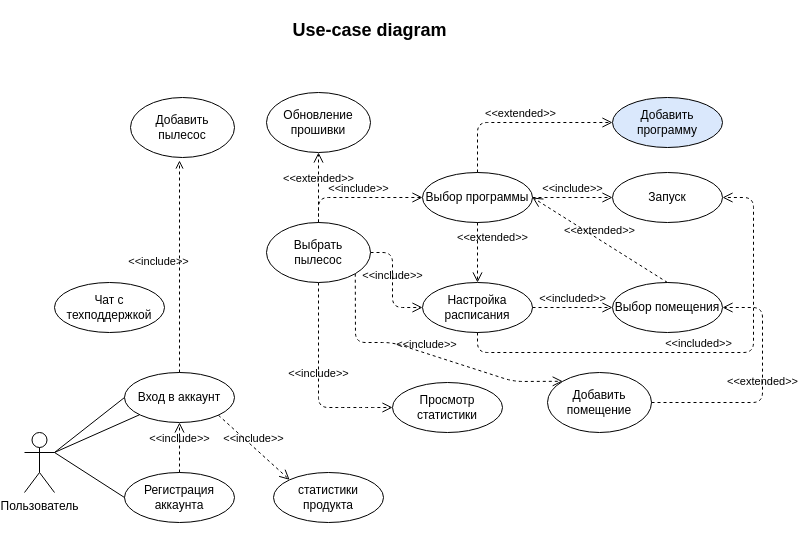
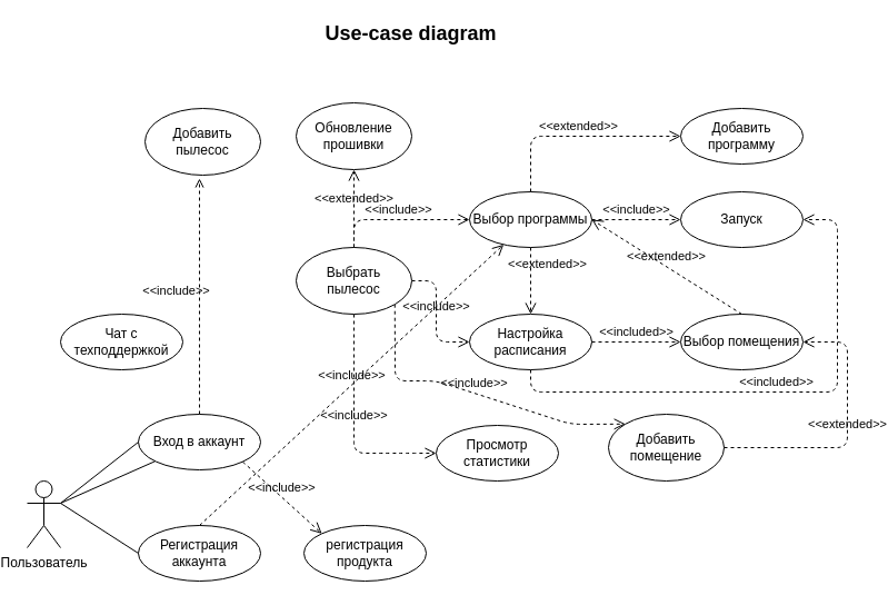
- <mxCell id="26" value="Добавить программу" style="ellipse;whiteSpace=wrap;html=1;fillColor=#dae8fc;" parent="2" vertex="1"><mxGeometry x="588" y="77" width="110" height="50" as="geometry" /></mxCell>
+ <mxCell id="26" value="Добавить программу" style="ellipse;whiteSpace=wrap;html=1;" parent="2" vertex="1"><mxGeometry x="588" y="77" width="110" height="50" as="geometry" /></mxCell>
- <mxCell id="13" value="&amp;lt;&amp;lt;include&amp;gt;&amp;gt;" style="endArrow=open;startArrow=none;endFill=0;startFill=0;endSize=8;html=1;verticalAlign=bottom;dashed=1;labelBackgroundColor=none;exitX=0.5;exitY=0;exitDx=0;exitDy=0;entryX=0.5;entryY=1;entryDx=0;entryDy=0;" parent="2" source="9" target="10" edge="1"><mxGeometry width="160" relative="1" as="geometry"><mxPoint x="250" y="382" as="sourcePoint" /><mxPoint x="410" y="382" as="targetPoint" /></mxGeometry></mxCell>
+ <mxCell id="13" value="&amp;lt;&amp;lt;include&amp;gt;&amp;gt;" style="endArrow=open;startArrow=none;endFill=0;startFill=0;endSize=8;html=1;verticalAlign=bottom;dashed=1;labelBackgroundColor=none;exitX=0.5;exitY=0;exitDx=0;exitDy=0;" parent="2" source="9" target="5" edge="1"><mxGeometry width="160" relative="1" as="geometry"><mxPoint x="250" y="382" as="sourcePoint" /><mxPoint x="410" y="382" as="targetPoint" /></mxGeometry></mxCell>
- <mxCell id="30" value="статистики продукта" style="ellipse;whiteSpace=wrap;html=1;" parent="2" vertex="1"><mxGeometry x="249" y="452" width="110" height="50" as="geometry" /></mxCell>
+ <mxCell id="30" value="регистрация продукта" style="ellipse;whiteSpace=wrap;html=1;" parent="2" vertex="1"><mxGeometry x="249" y="452" width="110" height="50" as="geometry" /></mxCell>
